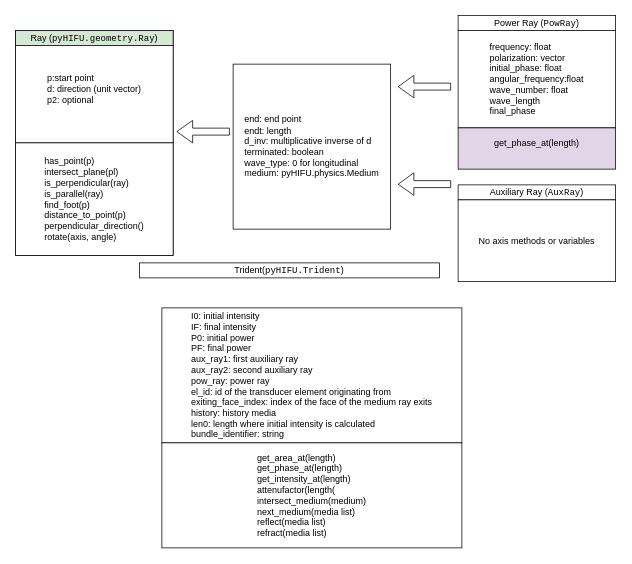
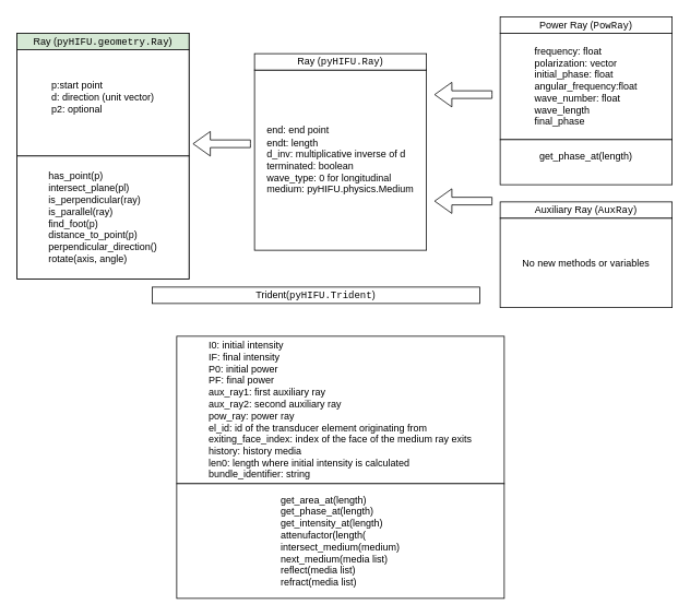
+ <mxCell id="5" value="Ray (&lt;font face=&quot;Courier New&quot;&gt;pyHIFU.Ray&lt;/font&gt;)" style="rounded=0;whiteSpace=wrap;html=1;" vertex="1" parent="1"><mxGeometry x="310" y="65" width="210" height="20" as="geometry" /></mxCell>
- <mxCell id="14" value="&lt;div&gt;get_phase_at(length)&lt;/div&gt;&lt;div&gt;&lt;br&gt;&lt;/div&gt;" style="rounded=0;whiteSpace=wrap;html=1;fillColor=#e1d5e7;" vertex="1" parent="1"><mxGeometry x="610" y="170" width="210" height="55" as="geometry" /></mxCell>
+ <mxCell id="14" value="&lt;div&gt;get_phase_at(length)&lt;/div&gt;&lt;div&gt;&lt;br&gt;&lt;/div&gt;" style="rounded=0;whiteSpace=wrap;html=1;" vertex="1" parent="1"><mxGeometry x="610" y="170" width="210" height="55" as="geometry" /></mxCell>
- <mxCell id="15" value="No axis methods or variables" style="rounded=0;whiteSpace=wrap;html=1;" vertex="1" parent="1"><mxGeometry x="610" y="266" width="210" height="109" as="geometry" /></mxCell>
+ <mxCell id="15" value="No new methods or variables" style="rounded=0;whiteSpace=wrap;html=1;" vertex="1" parent="1"><mxGeometry x="610" y="266" width="210" height="109" as="geometry" /></mxCell>
